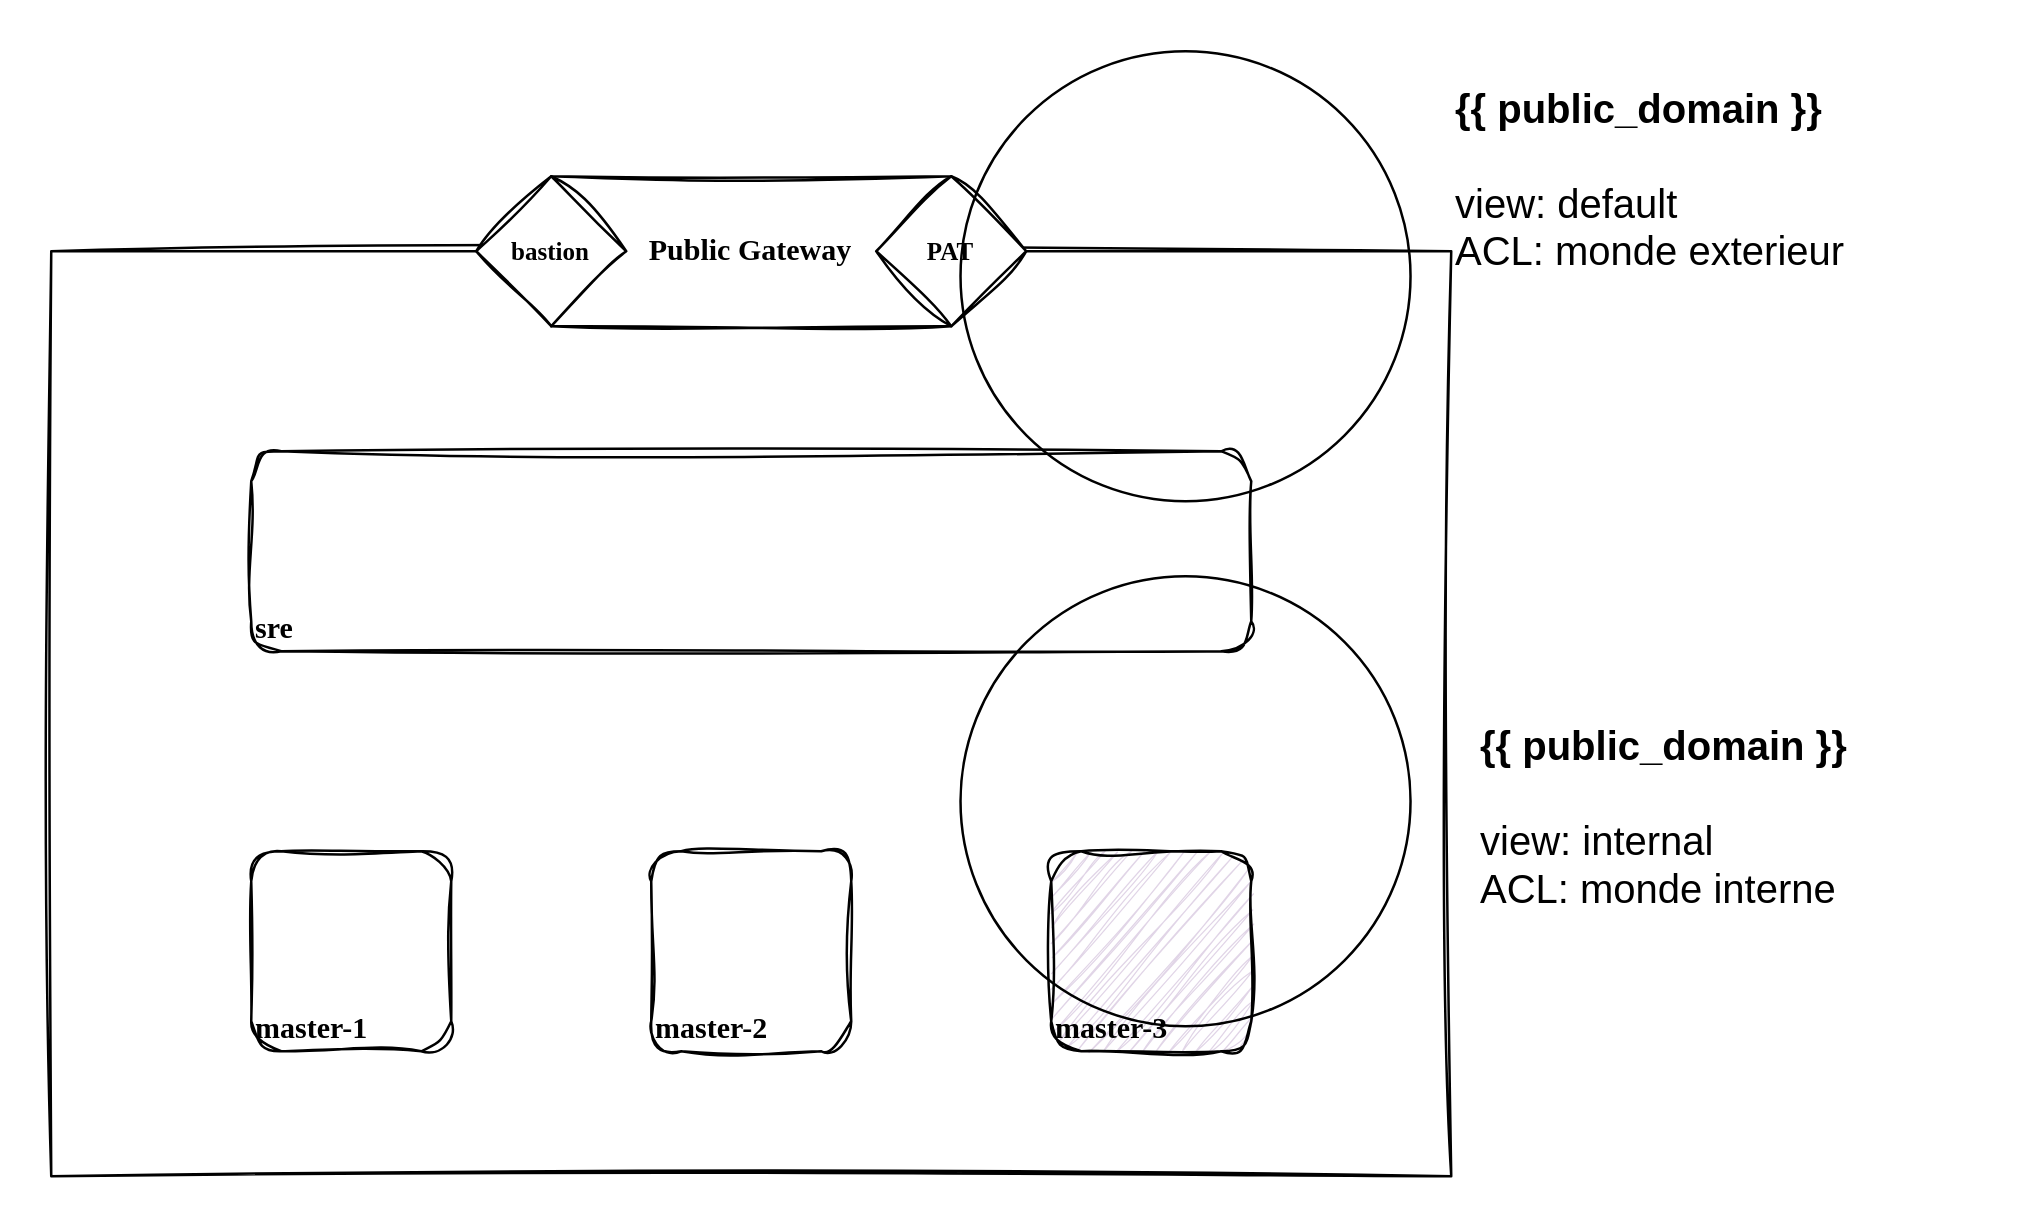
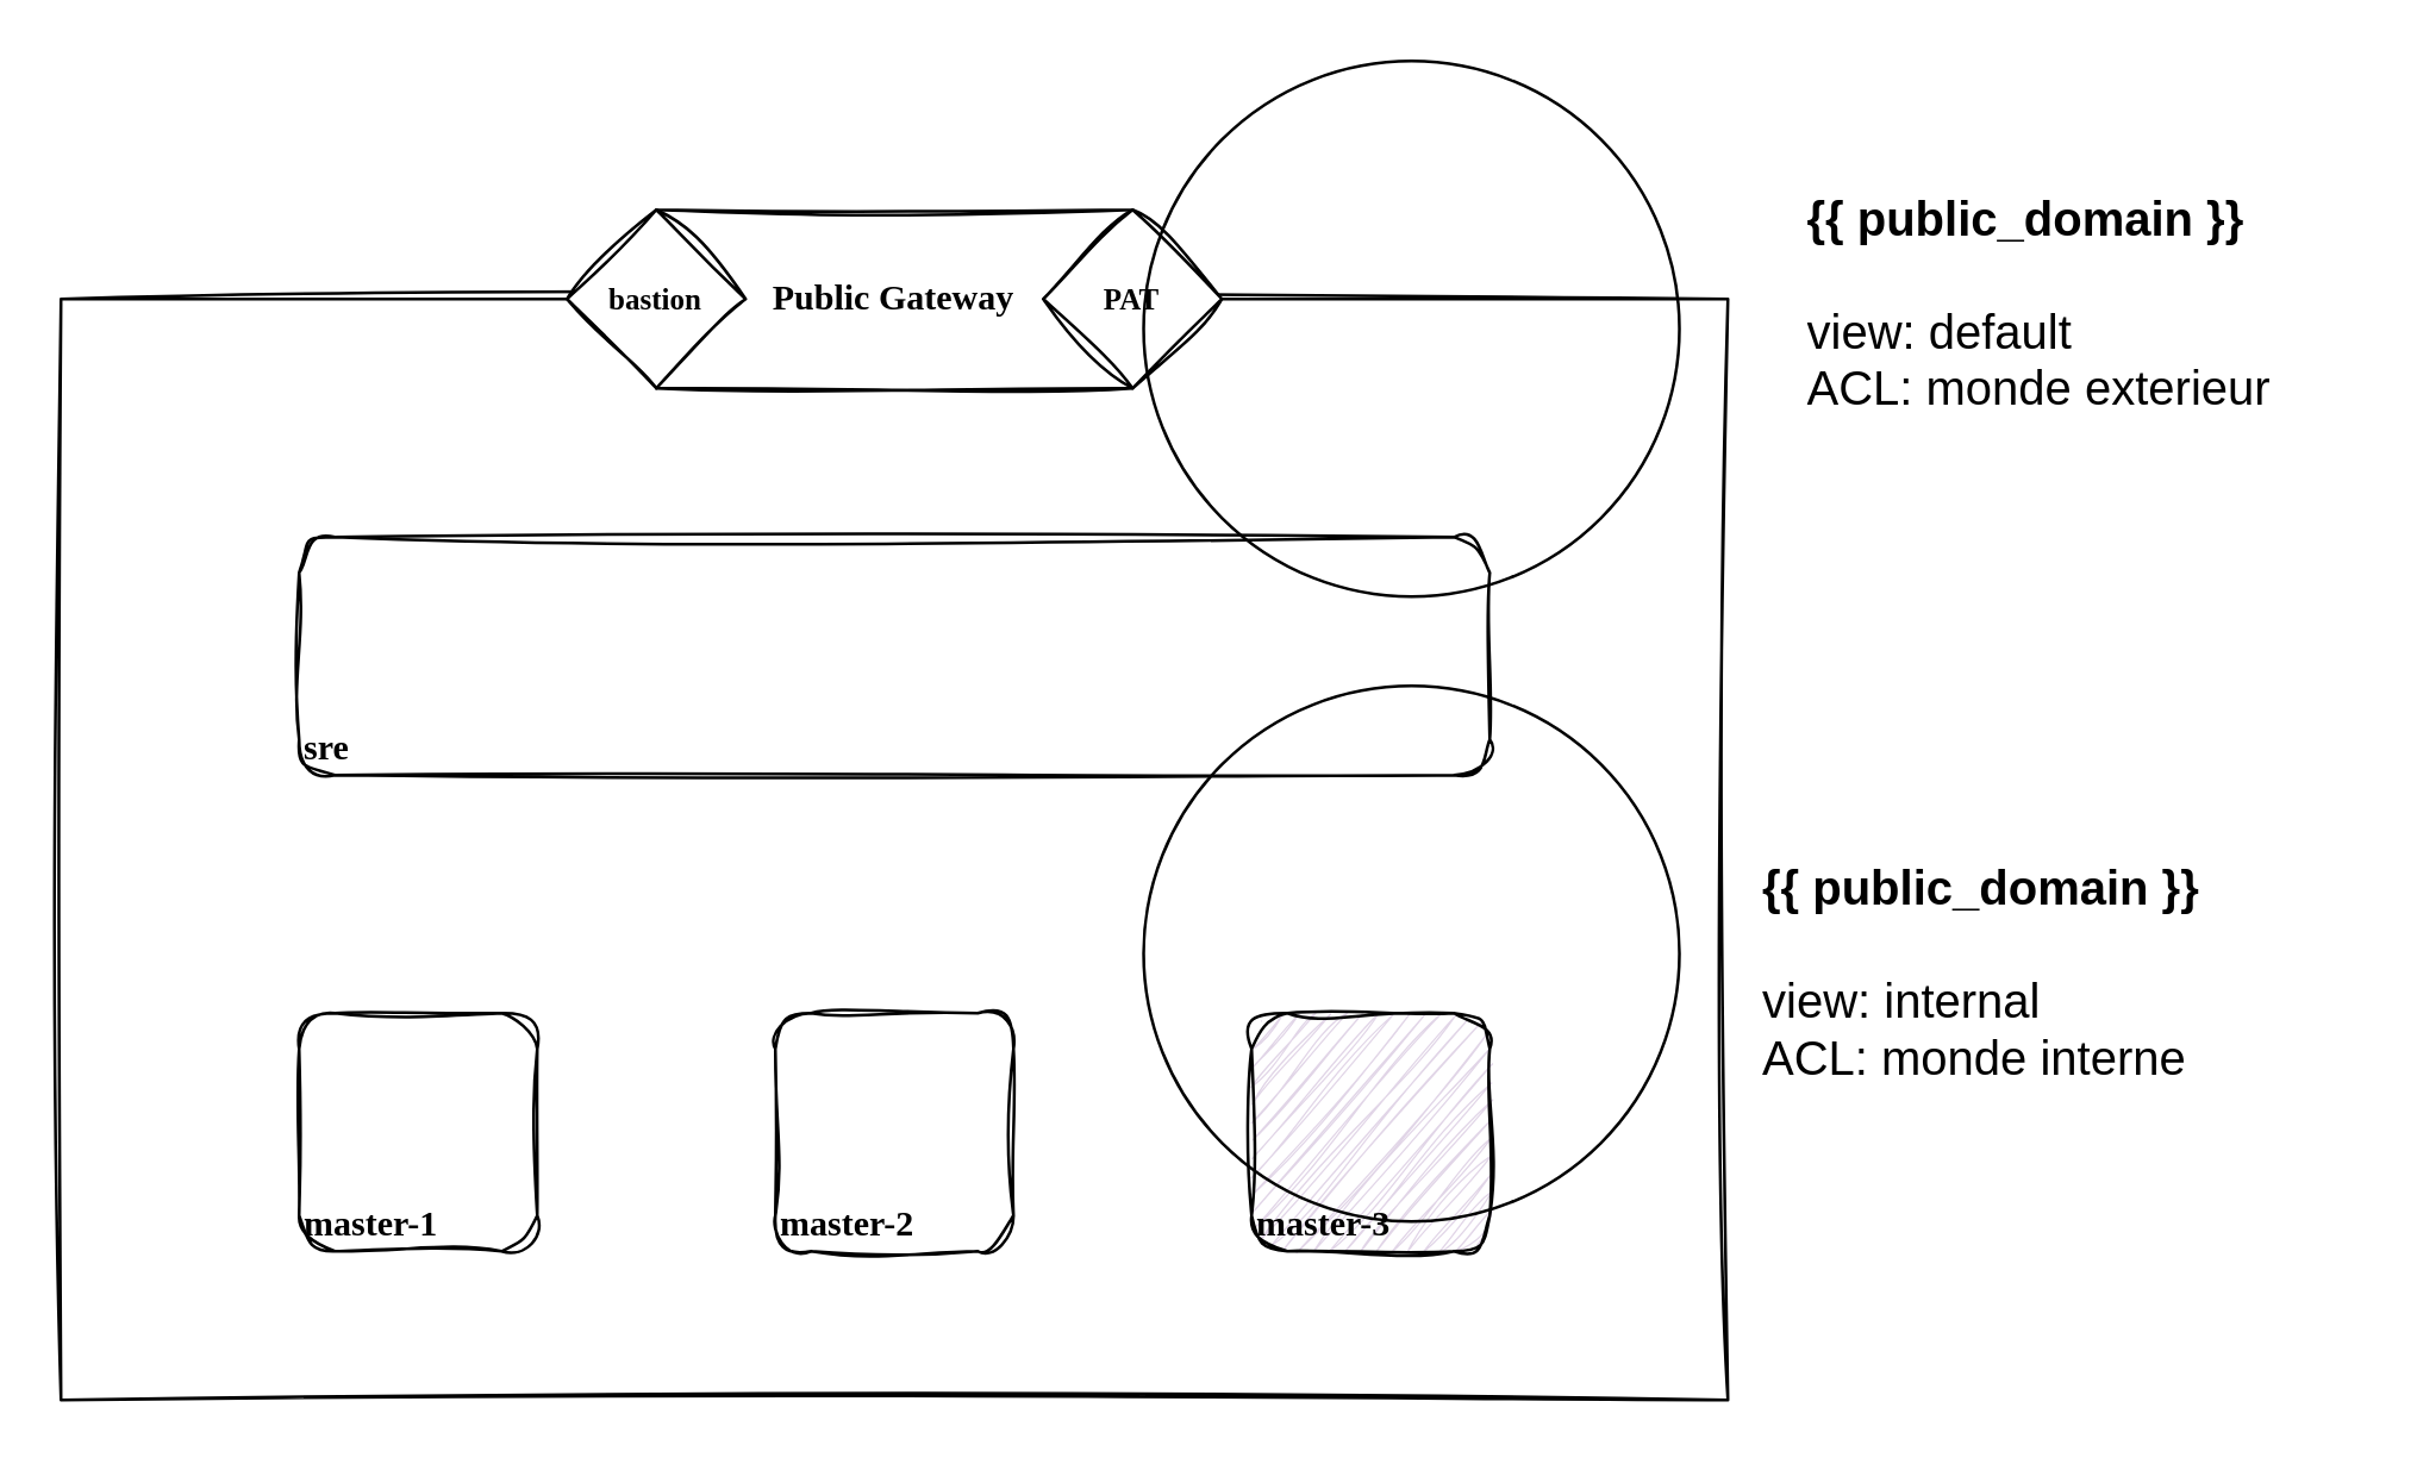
- <mxCell id="19" value="&lt;h1 style=&quot;margin-top: 0px;&quot;&gt;&lt;font style=&quot;font-size: 16px;&quot;&gt;{{ public_domain }}&lt;/font&gt;&lt;/h1&gt;&lt;div&gt;&lt;font style=&quot;font-size: 16px;&quot;&gt;view: default&lt;/font&gt;&lt;/div&gt;&lt;div&gt;&lt;font style=&quot;font-size: 16px;&quot;&gt;ACL: monde exterieur&lt;/font&gt;&lt;/div&gt;" style="text;html=1;whiteSpace=wrap;overflow=hidden;rounded=0;" vertex="1" parent="1"><mxGeometry x="580" y="20" width="200" height="160" as="geometry" /></mxCell>
+ <mxCell id="19" value="&lt;h1 style=&quot;margin-top: 0px;&quot;&gt;&lt;font style=&quot;font-size: 16px;&quot;&gt;{{ public_domain }}&lt;/font&gt;&lt;/h1&gt;&lt;div&gt;&lt;font style=&quot;font-size: 16px;&quot;&gt;view: default&lt;/font&gt;&lt;/div&gt;&lt;div&gt;&lt;font style=&quot;font-size: 16px;&quot;&gt;ACL: monde exterieur&lt;/font&gt;&lt;/div&gt;" style="text;html=1;whiteSpace=wrap;overflow=hidden;rounded=0;" vertex="1" parent="1"><mxGeometry x="605" y="50" width="200" height="160" as="geometry" /></mxCell>
